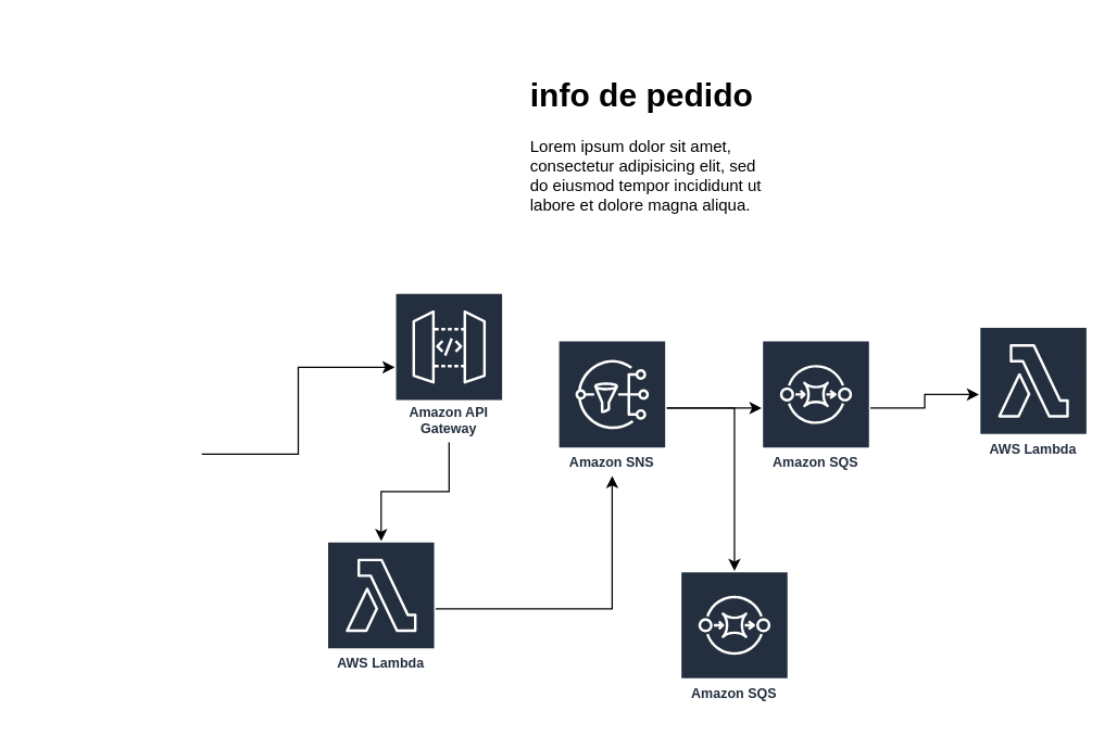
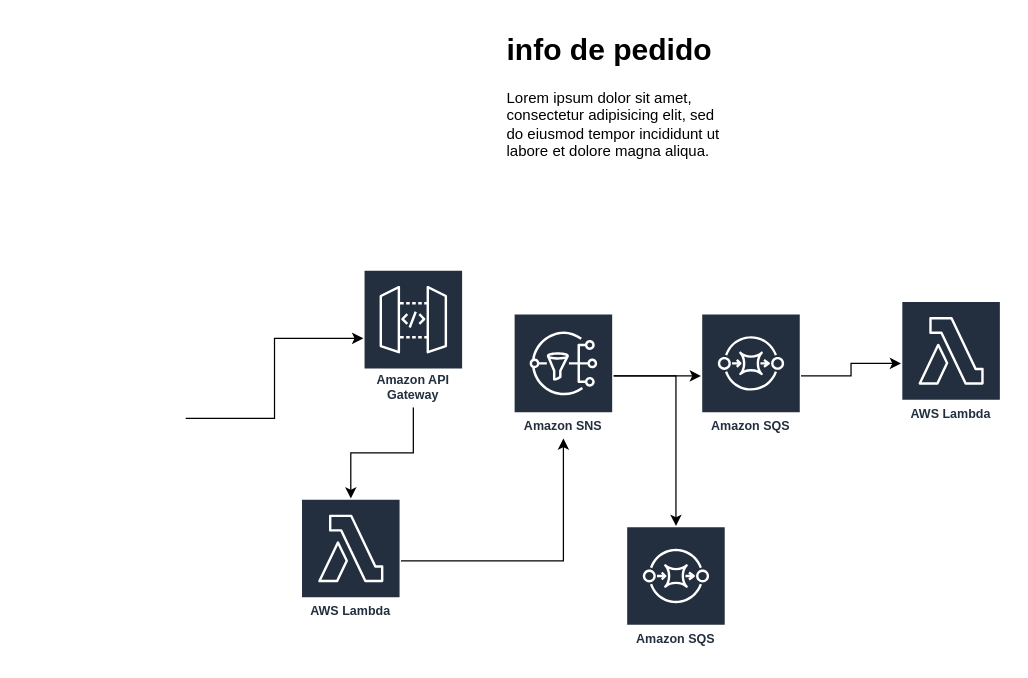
- <mxCell id="2" value="&lt;h1&gt;info de pedido&lt;/h1&gt;&lt;p&gt;Lorem ipsum dolor sit amet, consectetur adipisicing elit, sed do eiusmod tempor incididunt ut labore et dolore magna aliqua.&lt;/p&gt;" style="text;html=1;strokeColor=none;fillColor=none;spacing=5;spacingTop=-20;whiteSpace=wrap;overflow=hidden;rounded=0;" vertex="1" parent="1"><mxGeometry x="385" y="50" width="190" height="120" as="geometry" /></mxCell>
+ <mxCell id="2" value="&lt;h1&gt;info de pedido&lt;/h1&gt;&lt;p&gt;Lorem ipsum dolor sit amet, consectetur adipisicing elit, sed do eiusmod tempor incididunt ut labore et dolore magna aliqua.&lt;/p&gt;" style="text;html=1;strokeColor=none;fillColor=none;spacing=5;spacingTop=-20;whiteSpace=wrap;overflow=hidden;rounded=0;" vertex="1" parent="1"><mxGeometry x="400" y="20" width="190" height="120" as="geometry" /></mxCell>
